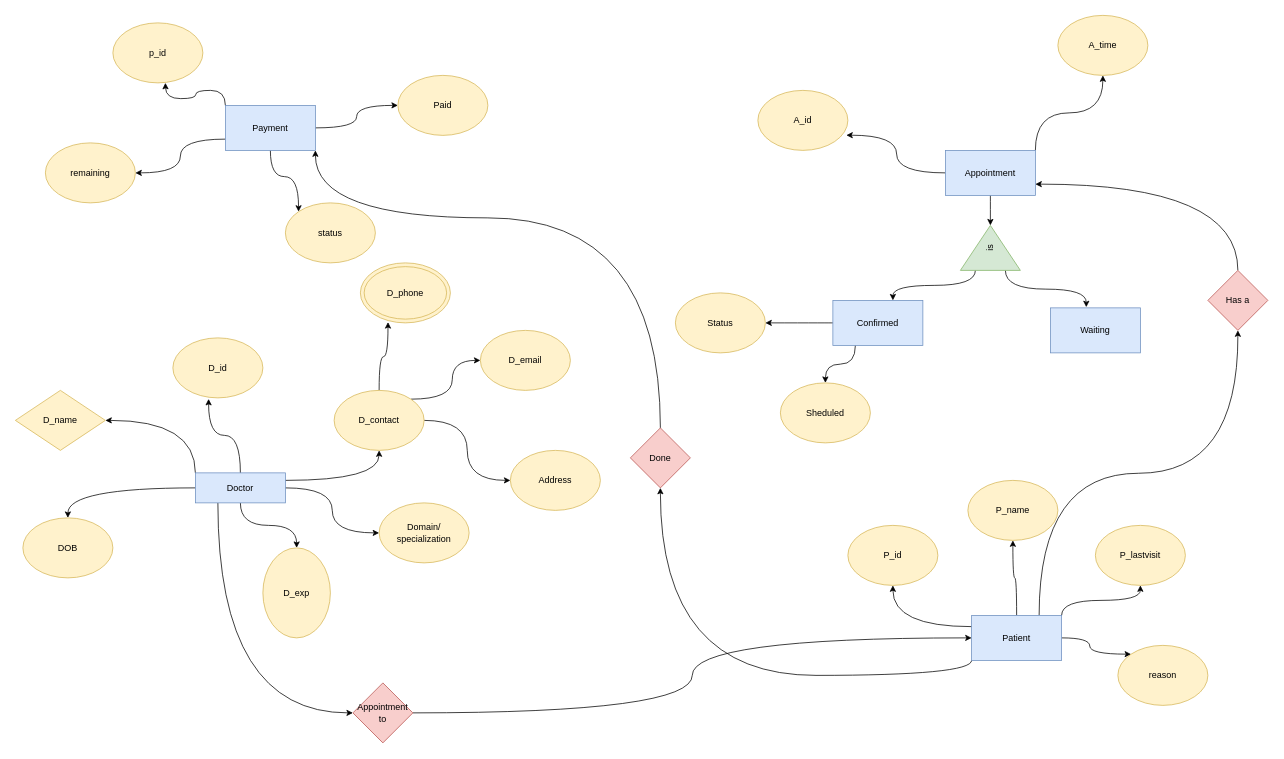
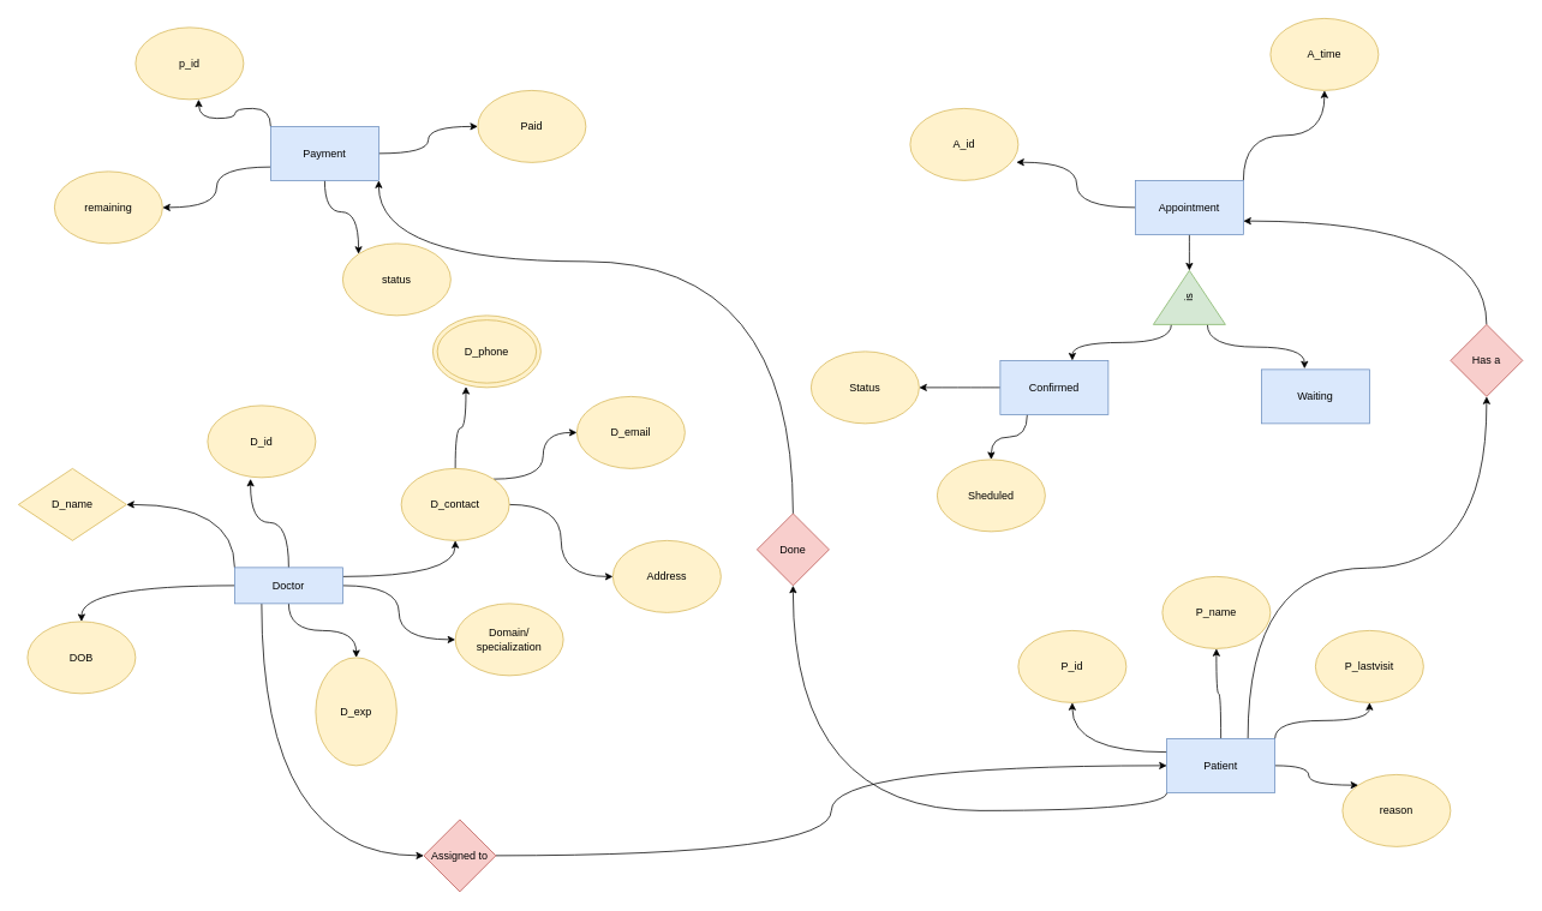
- <mxCell id="52" value="Appointment to" style="rhombus;whiteSpace=wrap;html=1;fillColor=#f8cecc;strokeColor=#b85450;" parent="1" vertex="1"><mxGeometry x="470" y="910" width="80" height="80" as="geometry" /></mxCell>
+ <mxCell id="52" value="Assigned to" style="rhombus;whiteSpace=wrap;html=1;fillColor=#f8cecc;strokeColor=#b85450;" parent="1" vertex="1"><mxGeometry x="470" y="910" width="80" height="80" as="geometry" /></mxCell>
